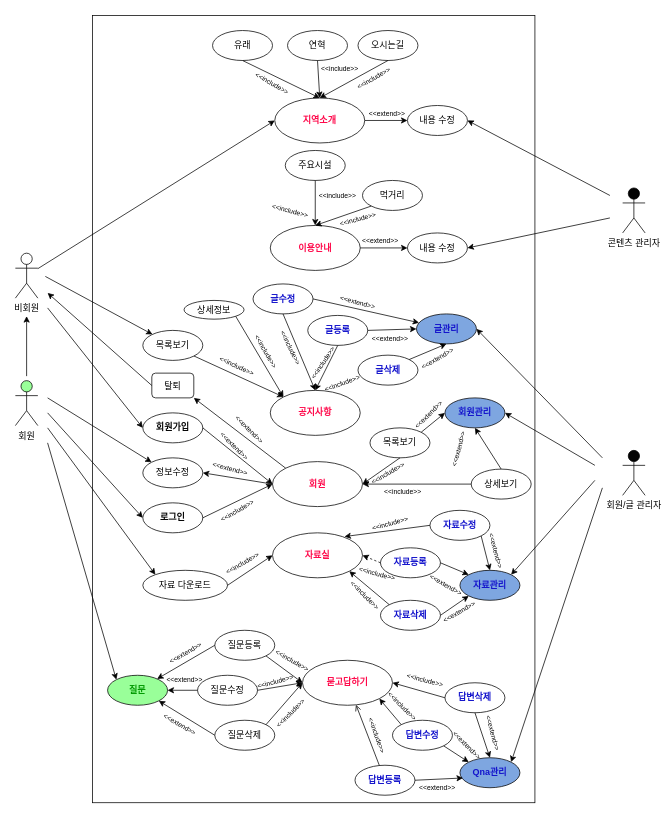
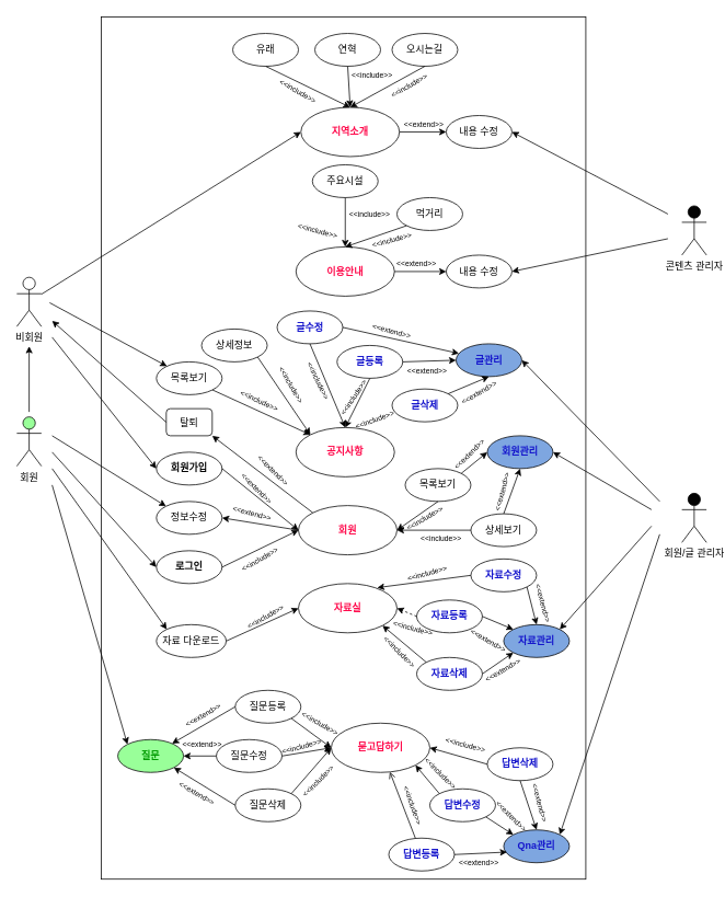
- <mxCell id="45" value="상세정보" style="ellipse;whiteSpace=wrap;html=1;" parent="1" vertex="1"><mxGeometry x="245" y="400" width="80" height="25" as="geometry" /></mxCell>
+ <mxCell id="45" value="상세정보" style="ellipse;whiteSpace=wrap;html=1;" parent="1" vertex="1"><mxGeometry x="245" y="400" width="80" height="40" as="geometry" /></mxCell>
- <mxCell id="30" value="상세보기" style="ellipse;whiteSpace=wrap;html=1;" parent="1" vertex="1"><mxGeometry x="628" y="625" width="80" height="40" as="geometry" /></mxCell>
+ <mxCell id="30" value="상세보기" style="ellipse;whiteSpace=wrap;html=1;" parent="1" vertex="1"><mxGeometry x="573" y="625" width="80" height="40" as="geometry" /></mxCell>
- <mxCell id="69" value="자료 다운로드" style="ellipse;whiteSpace=wrap;html=1;" vertex="1" parent="1"><mxGeometry x="190" y="760" width="113" height="40" as="geometry" /></mxCell>
+ <mxCell id="69" value="자료 다운로드" style="ellipse;whiteSpace=wrap;html=1;" vertex="1" parent="1"><mxGeometry x="190" y="760" width="85" height="40" as="geometry" /></mxCell>
